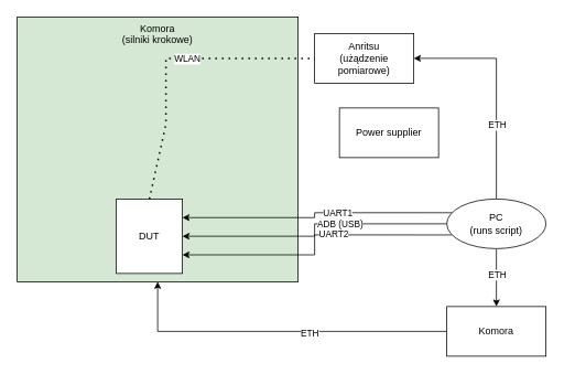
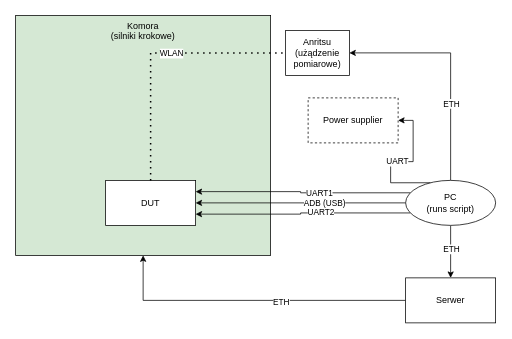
- <mxCell id="6" value="Anritsu&lt;br&gt;(użądzenie pomiarowe)" style="rounded=0;whiteSpace=wrap;html=1;" vertex="1" parent="1"><mxGeometry x="380" y="40" width="120" height="60" as="geometry" /></mxCell>
+ <mxCell id="6" value="Anritsu&lt;br&gt;(użądzenie pomiarowe)" style="rounded=0;whiteSpace=wrap;html=1;" vertex="1" parent="1"><mxGeometry x="380" y="40" width="85" height="60" as="geometry" /></mxCell>
- <mxCell id="23" value="Power supplier" style="rounded=0;whiteSpace=wrap;html=1;" vertex="1" parent="1"><mxGeometry x="410" y="130" width="120" height="60" as="geometry" /></mxCell>
+ <mxCell id="23" value="Power supplier" style="rounded=0;whiteSpace=wrap;html=1;dashed=1;" vertex="1" parent="1"><mxGeometry x="410" y="130" width="120" height="60" as="geometry" /></mxCell>
+ <mxCell id="18" style="edgeStyle=orthogonalEdgeStyle;rounded=0;orthogonalLoop=1;jettySize=auto;html=1;exitX=0.25;exitY=0;exitDx=0;exitDy=0;entryX=1;entryY=0.5;entryDx=0;entryDy=0;" edge="1" parent="1" source="20" target="23"><mxGeometry relative="1" as="geometry" /></mxCell>
+ <mxCell id="19" value="UART" style="edgeLabel;html=1;align=center;verticalAlign=middle;resizable=0;points=[];" vertex="1" connectable="0" parent="18"><mxGeometry x="-0.033" y="1" relative="1" as="geometry"><mxPoint as="offset" /></mxGeometry></mxCell>
- <mxCell id="7" value="DUT" style="rounded=0;whiteSpace=wrap;html=1;" vertex="1" parent="1"><mxGeometry x="140" y="240" width="80" height="90" as="geometry" /></mxCell>
+ <mxCell id="7" value="DUT" style="rounded=0;whiteSpace=wrap;html=1;" vertex="1" parent="1"><mxGeometry x="140" y="240" width="120" height="60" as="geometry" /></mxCell>
- <mxCell id="4" value="Komora" style="rounded=0;whiteSpace=wrap;html=1;" vertex="1" parent="1"><mxGeometry x="540" y="370" width="120" height="60" as="geometry" /></mxCell>
+ <mxCell id="4" value="Serwer" style="rounded=0;whiteSpace=wrap;html=1;" vertex="1" parent="1"><mxGeometry x="540" y="370" width="120" height="60" as="geometry" /></mxCell>
